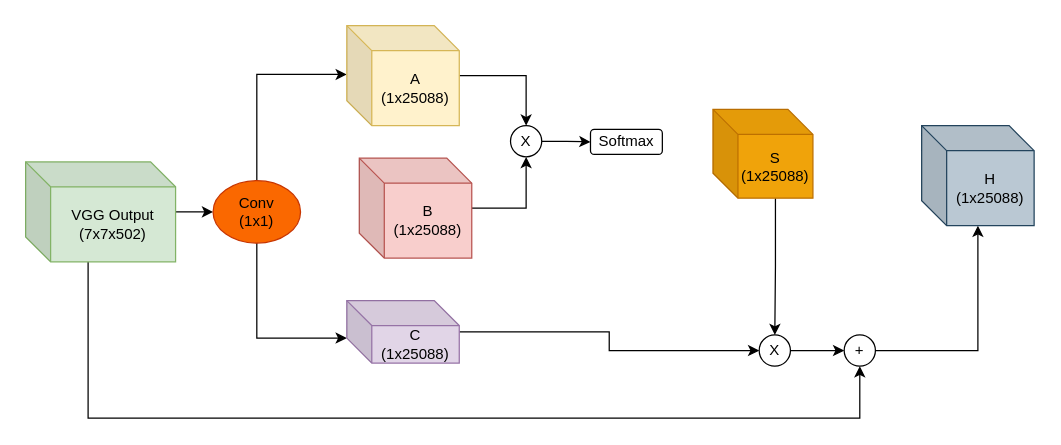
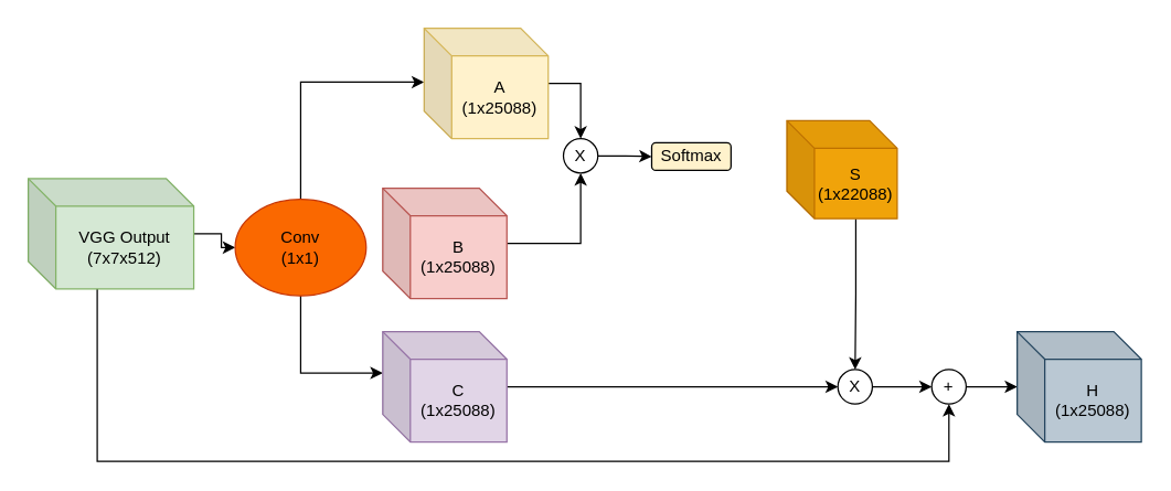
- <mxCell id="9" value="A&lt;br&gt;(1x25088)" style="shape=cube;whiteSpace=wrap;html=1;boundedLbl=1;backgroundOutline=1;darkOpacity=0.05;darkOpacity2=0.1;fillColor=#fff2cc;strokeColor=#d6b656;" vertex="1" parent="1"><mxGeometry x="277" y="20" width="90" height="80" as="geometry" /></mxCell>
+ <mxCell id="9" value="A&lt;br&gt;(1x25088)" style="shape=cube;whiteSpace=wrap;html=1;boundedLbl=1;backgroundOutline=1;darkOpacity=0.05;darkOpacity2=0.1;fillColor=#fff2cc;strokeColor=#d6b656;" vertex="1" parent="1"><mxGeometry x="307" y="20" width="90" height="80" as="geometry" /></mxCell>
- <mxCell id="18" value="Softmax" style="rounded=1;whiteSpace=wrap;html=1;" vertex="1" parent="1"><mxGeometry x="472" y="103" width="57.5" height="20" as="geometry" /></mxCell>
+ <mxCell id="18" value="Softmax" style="rounded=1;whiteSpace=wrap;html=1;fillColor=#fff2cc;" vertex="1" parent="1"><mxGeometry x="472" y="103" width="57.5" height="20" as="geometry" /></mxCell>
- <mxCell id="20" value="S&lt;br&gt;(1x25088)" style="shape=cube;whiteSpace=wrap;html=1;boundedLbl=1;backgroundOutline=1;darkOpacity=0.05;darkOpacity2=0.1;fillColor=#f0a30a;fontColor=#000000;strokeColor=#BD7000;" vertex="1" parent="1"><mxGeometry x="570" y="87" width="80" height="71" as="geometry" /></mxCell>
+ <mxCell id="20" value="S&lt;br&gt;(1x22088)" style="shape=cube;whiteSpace=wrap;html=1;boundedLbl=1;backgroundOutline=1;darkOpacity=0.05;darkOpacity2=0.1;fillColor=#f0a30a;fontColor=#000000;strokeColor=#BD7000;" vertex="1" parent="1"><mxGeometry x="570" y="87" width="80" height="71" as="geometry" /></mxCell>
- <mxCell id="23" value="H&lt;br&gt;(1x25088)" style="shape=cube;whiteSpace=wrap;html=1;boundedLbl=1;backgroundOutline=1;darkOpacity=0.05;darkOpacity2=0.1;fillColor=#bac8d3;strokeColor=#23445d;" vertex="1" parent="1"><mxGeometry x="737" y="100" width="90" height="80" as="geometry" /></mxCell>
+ <mxCell id="23" value="H&lt;br&gt;(1x25088)" style="shape=cube;whiteSpace=wrap;html=1;boundedLbl=1;backgroundOutline=1;darkOpacity=0.05;darkOpacity2=0.1;fillColor=#bac8d3;strokeColor=#23445d;" vertex="1" parent="1"><mxGeometry x="737" y="240" width="90" height="80" as="geometry" /></mxCell>
- <mxCell id="11" value="B&lt;br&gt;(1x25088)" style="shape=cube;whiteSpace=wrap;html=1;boundedLbl=1;backgroundOutline=1;darkOpacity=0.05;darkOpacity2=0.1;fillColor=#f8cecc;strokeColor=#b85450;" vertex="1" parent="1"><mxGeometry x="287" y="126" width="90" height="80" as="geometry" /></mxCell>
+ <mxCell id="11" value="B&lt;br&gt;(1x25088)" style="shape=cube;whiteSpace=wrap;html=1;boundedLbl=1;backgroundOutline=1;darkOpacity=0.05;darkOpacity2=0.1;fillColor=#f8cecc;strokeColor=#b85450;" vertex="1" parent="1"><mxGeometry x="277" y="136" width="90" height="80" as="geometry" /></mxCell>
- <mxCell id="7" value="Conv&lt;br&gt;(1x1)" style="ellipse;whiteSpace=wrap;html=1;fillColor=#fa6800;fontColor=#000000;strokeColor=#C73500;" vertex="1" parent="1"><mxGeometry x="170" y="144" width="70" height="50" as="geometry" /></mxCell>
+ <mxCell id="7" value="Conv&lt;br&gt;(1x1)" style="ellipse;whiteSpace=wrap;html=1;fillColor=#fa6800;fontColor=#000000;strokeColor=#C73500;" vertex="1" parent="1"><mxGeometry x="170" y="144" width="95" height="70" as="geometry" /></mxCell>
- <mxCell id="4" value="VGG Output&lt;br&gt;(7x7x502)" style="shape=cube;whiteSpace=wrap;html=1;boundedLbl=1;backgroundOutline=1;darkOpacity=0.05;darkOpacity2=0.1;fillColor=#d5e8d4;strokeColor=#82b366;" vertex="1" parent="1"><mxGeometry x="20" y="129" width="120" height="80" as="geometry" /></mxCell>
+ <mxCell id="4" value="VGG Output&lt;br&gt;(7x7x512)" style="shape=cube;whiteSpace=wrap;html=1;boundedLbl=1;backgroundOutline=1;darkOpacity=0.05;darkOpacity2=0.1;fillColor=#d5e8d4;strokeColor=#82b366;" vertex="1" parent="1"><mxGeometry x="20" y="129" width="120" height="80" as="geometry" /></mxCell>
- <mxCell id="13" value="C&lt;br&gt;(1x25088)" style="shape=cube;whiteSpace=wrap;html=1;boundedLbl=1;backgroundOutline=1;darkOpacity=0.05;darkOpacity2=0.1;fillColor=#e1d5e7;strokeColor=#9673a6;" vertex="1" parent="1"><mxGeometry x="277" y="240" width="90" height="50" as="geometry" /></mxCell>
+ <mxCell id="13" value="C&lt;br&gt;(1x25088)" style="shape=cube;whiteSpace=wrap;html=1;boundedLbl=1;backgroundOutline=1;darkOpacity=0.05;darkOpacity2=0.1;fillColor=#e1d5e7;strokeColor=#9673a6;" vertex="1" parent="1"><mxGeometry x="277" y="240" width="90" height="80" as="geometry" /></mxCell>
